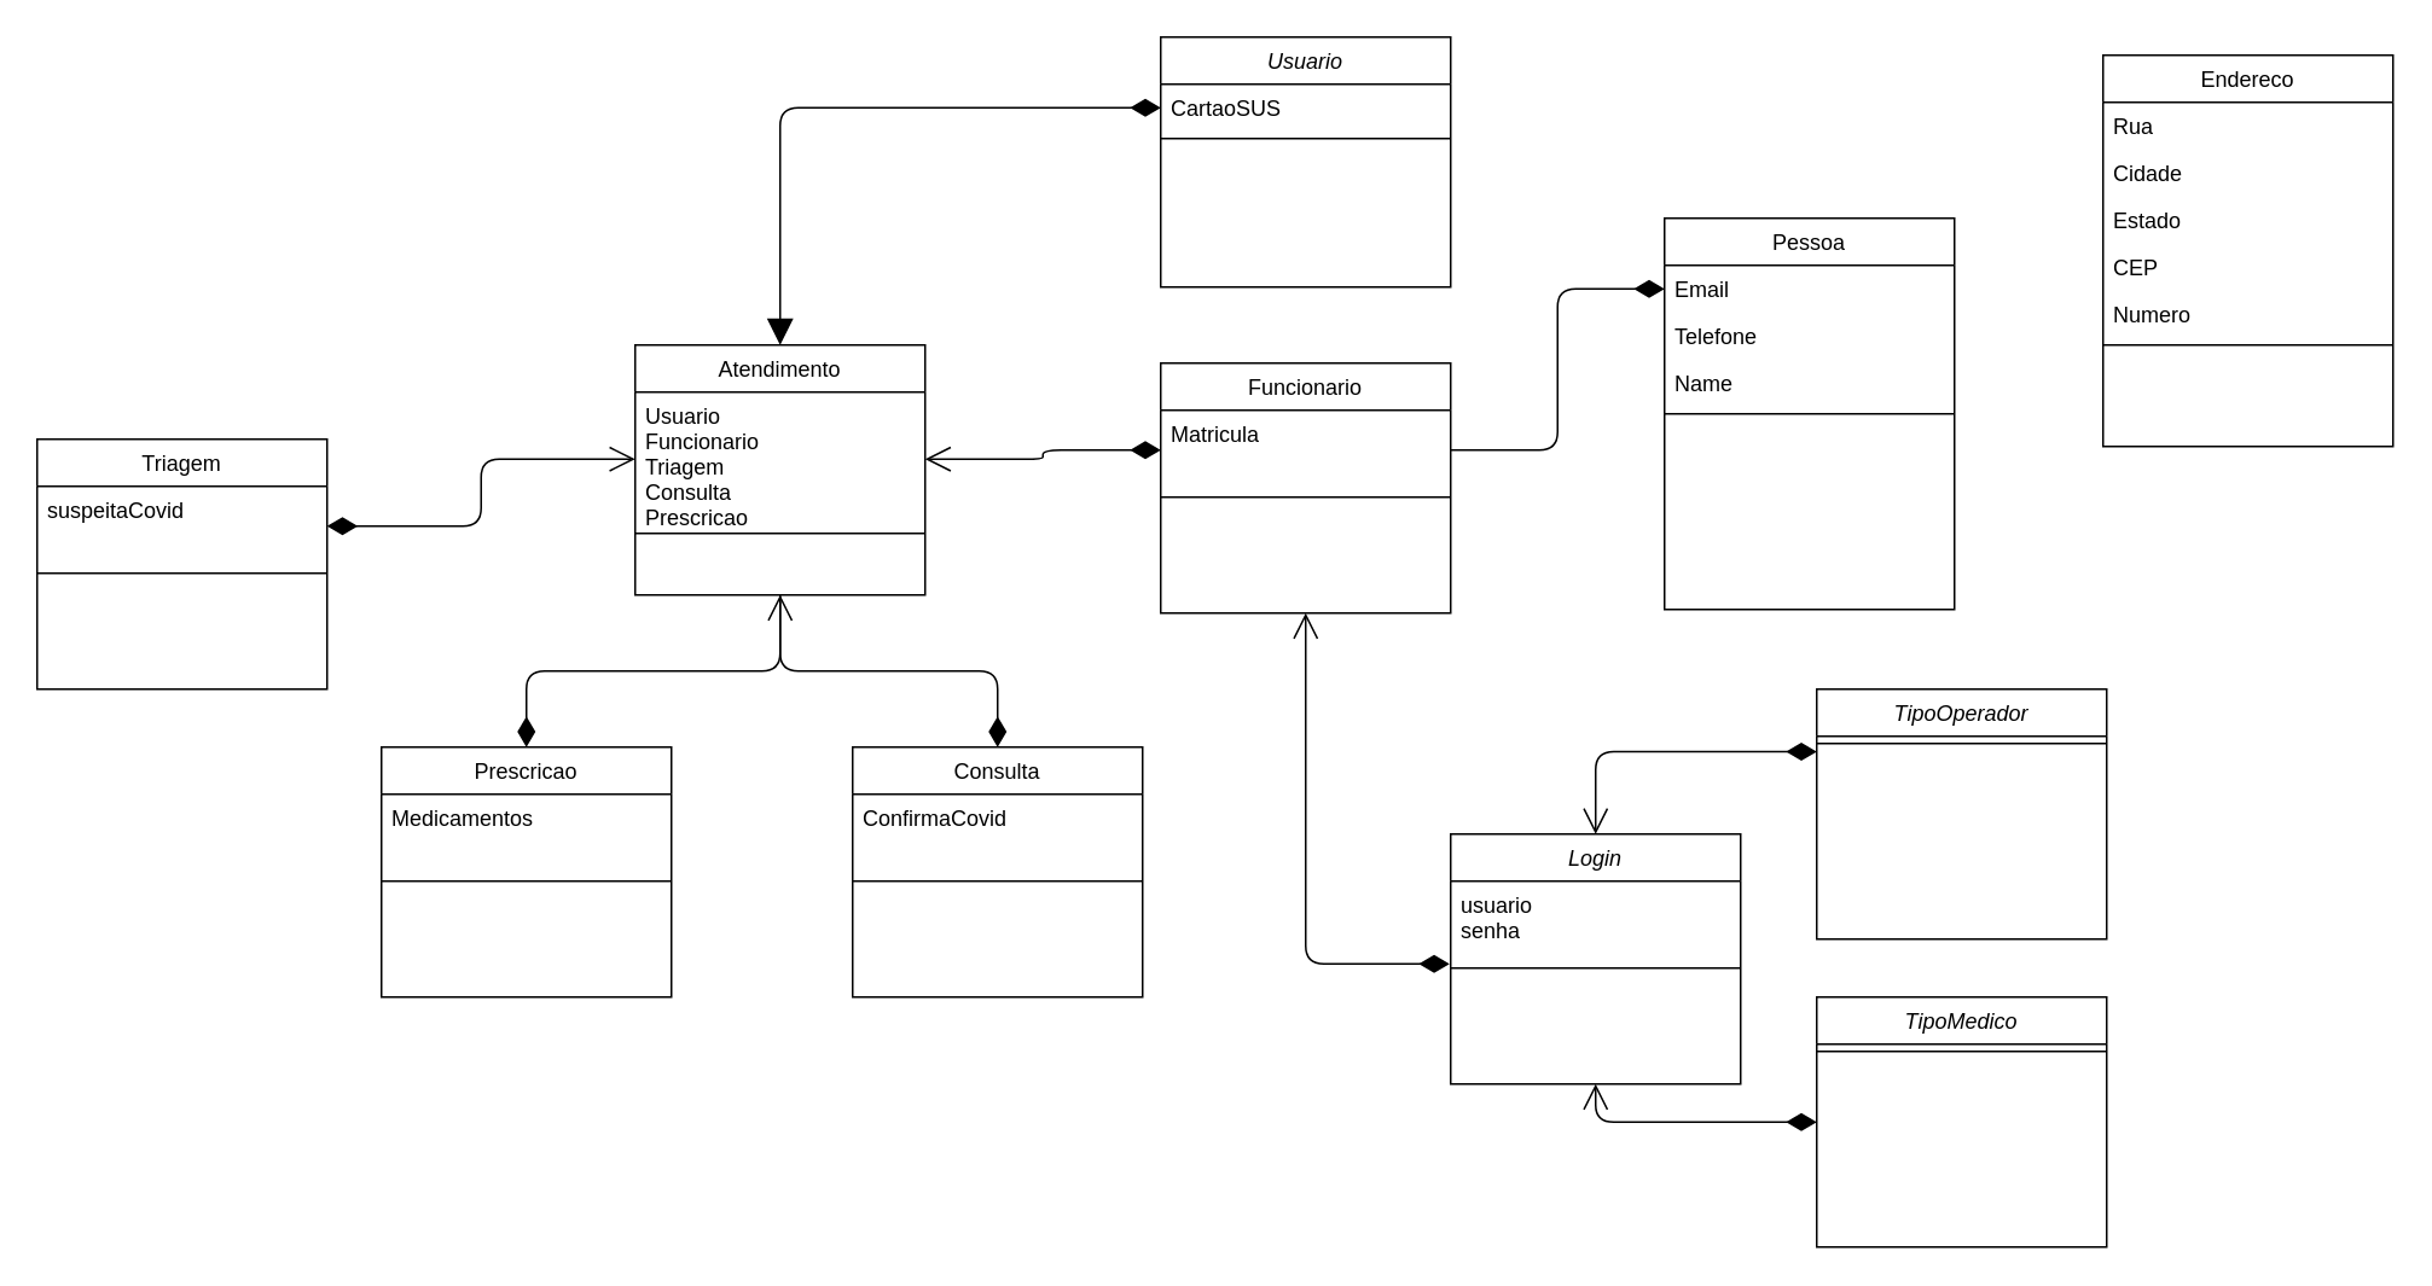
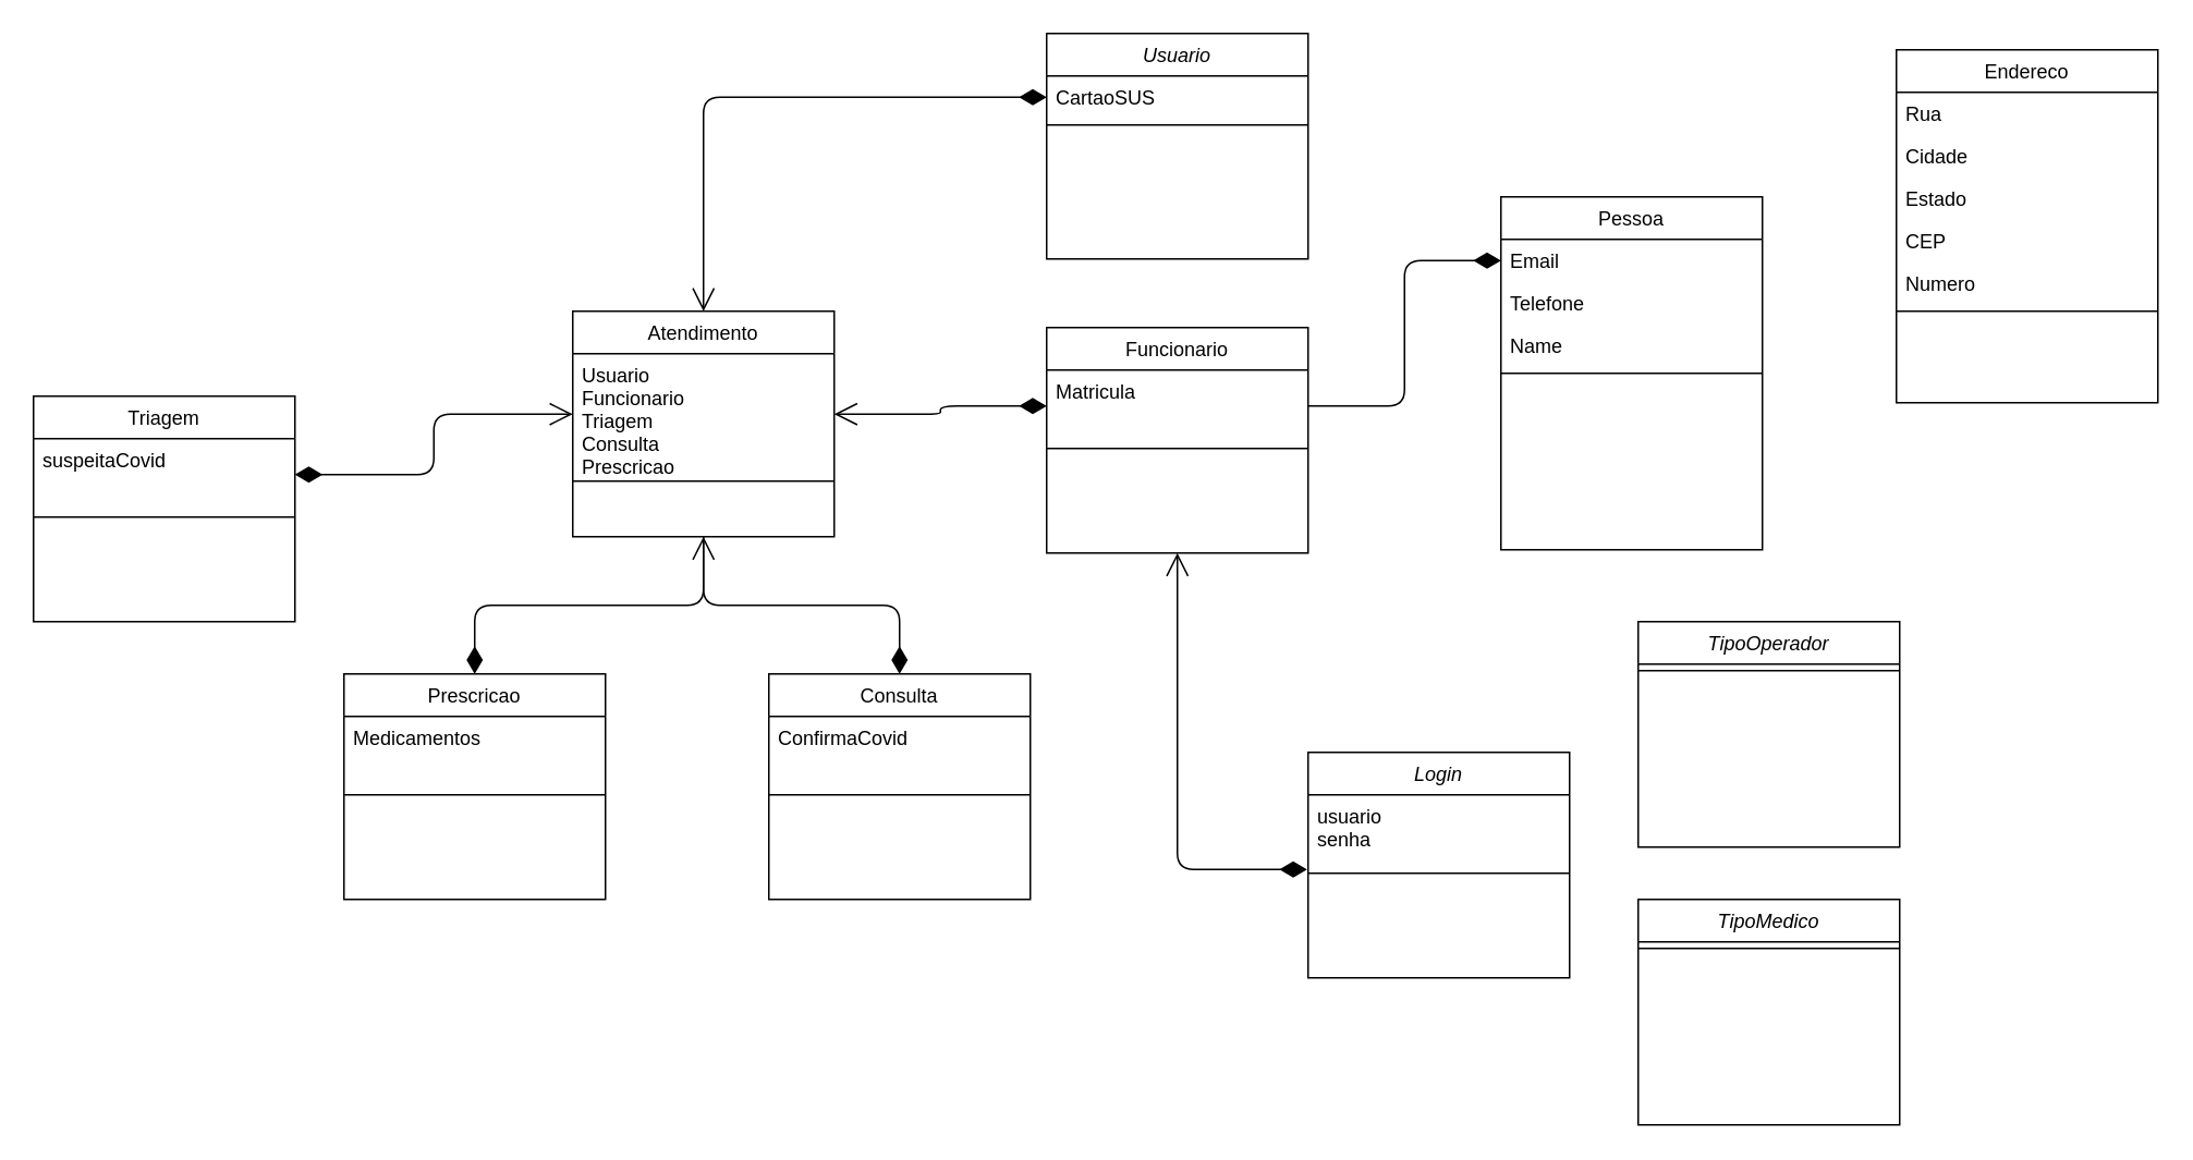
- <mxCell id="15" value="" style="endArrow=block;html=1;endSize=12;startArrow=diamondThin;startSize=14;startFill=1;edgeStyle=orthogonalEdgeStyle;align=left;verticalAlign=bottom;entryX=0.5;entryY=0;entryDx=0;entryDy=0;exitX=0;exitY=0.5;exitDx=0;exitDy=0;" edge="1" parent="1" source="8" target="21"><mxGeometry x="-1" y="3" relative="1" as="geometry"><mxPoint x="650" y="258" as="sourcePoint" /><mxPoint x="580" y="533" as="targetPoint" /></mxGeometry></mxCell>
+ <mxCell id="15" value="" style="endArrow=open;html=1;endSize=12;startArrow=diamondThin;startSize=14;startFill=1;edgeStyle=orthogonalEdgeStyle;align=left;verticalAlign=bottom;entryX=0.5;entryY=0;entryDx=0;entryDy=0;exitX=0;exitY=0.5;exitDx=0;exitDy=0;" edge="1" parent="1" source="8" target="21"><mxGeometry x="-1" y="3" relative="1" as="geometry"><mxPoint x="650" y="258" as="sourcePoint" /><mxPoint x="580" y="533" as="targetPoint" /></mxGeometry></mxCell>
- <mxCell id="16" value="" style="endArrow=open;html=1;endSize=12;startArrow=diamondThin;startSize=14;startFill=1;edgeStyle=orthogonalEdgeStyle;align=left;verticalAlign=bottom;entryX=0.5;entryY=0;entryDx=0;entryDy=0;exitX=0;exitY=0.25;exitDx=0;exitDy=0;" edge="1" parent="1" source="33" target="37"><mxGeometry x="-1" y="3" relative="1" as="geometry"><mxPoint x="810" y="518" as="sourcePoint" /><mxPoint x="692" y="313.5" as="targetPoint" /></mxGeometry></mxCell>
- <mxCell id="17" value="" style="endArrow=open;html=1;endSize=12;startArrow=diamondThin;startSize=14;startFill=1;edgeStyle=orthogonalEdgeStyle;align=left;verticalAlign=bottom;entryX=0.5;entryY=1;entryDx=0;entryDy=0;exitX=0;exitY=0.5;exitDx=0;exitDy=0;" edge="1" parent="1" source="35" target="37"><mxGeometry x="-1" y="3" relative="1" as="geometry"><mxPoint x="1012" y="424.5" as="sourcePoint" /><mxPoint x="890" y="470" as="targetPoint" /></mxGeometry></mxCell>
